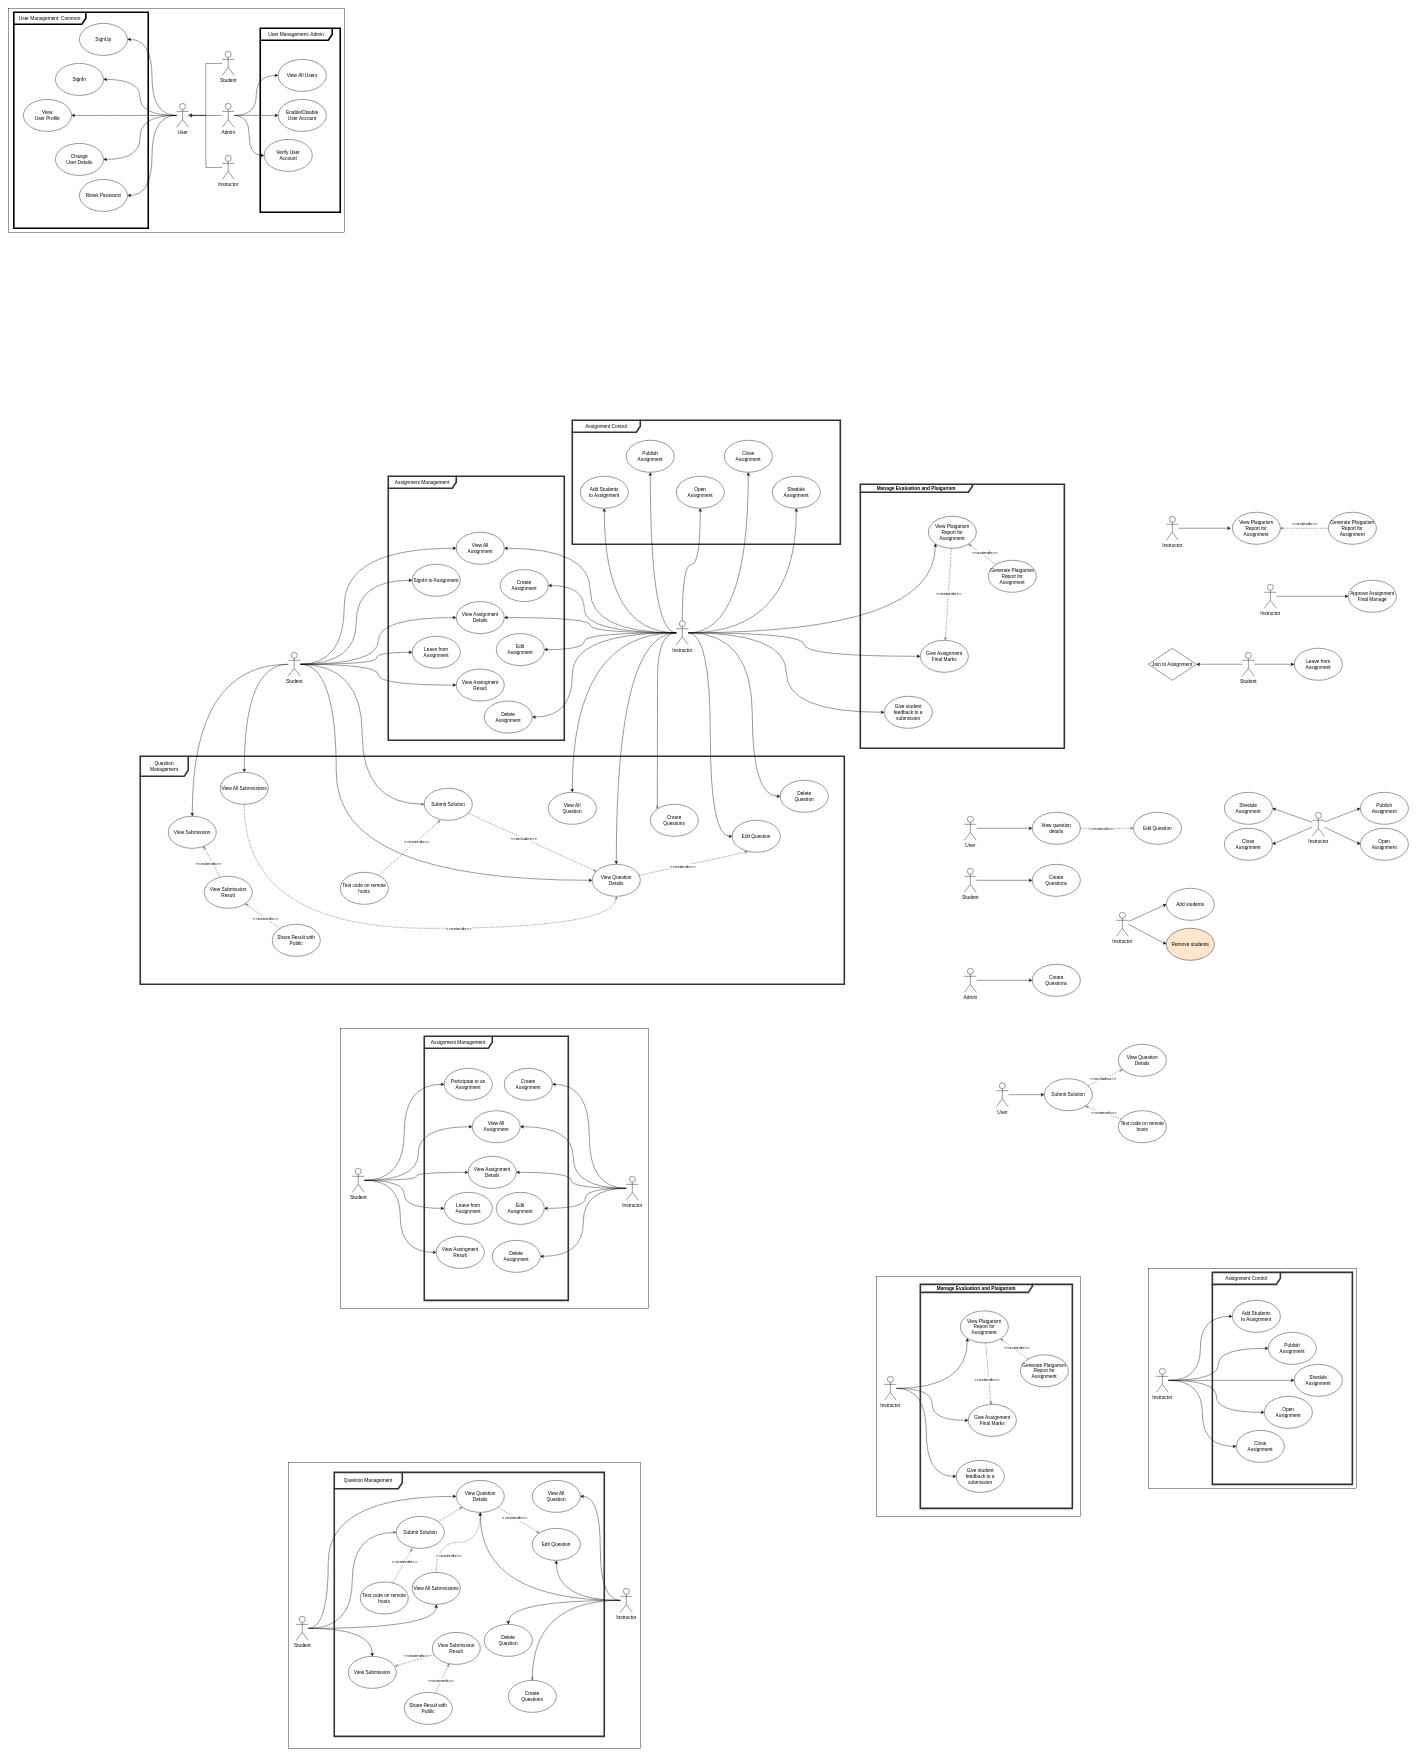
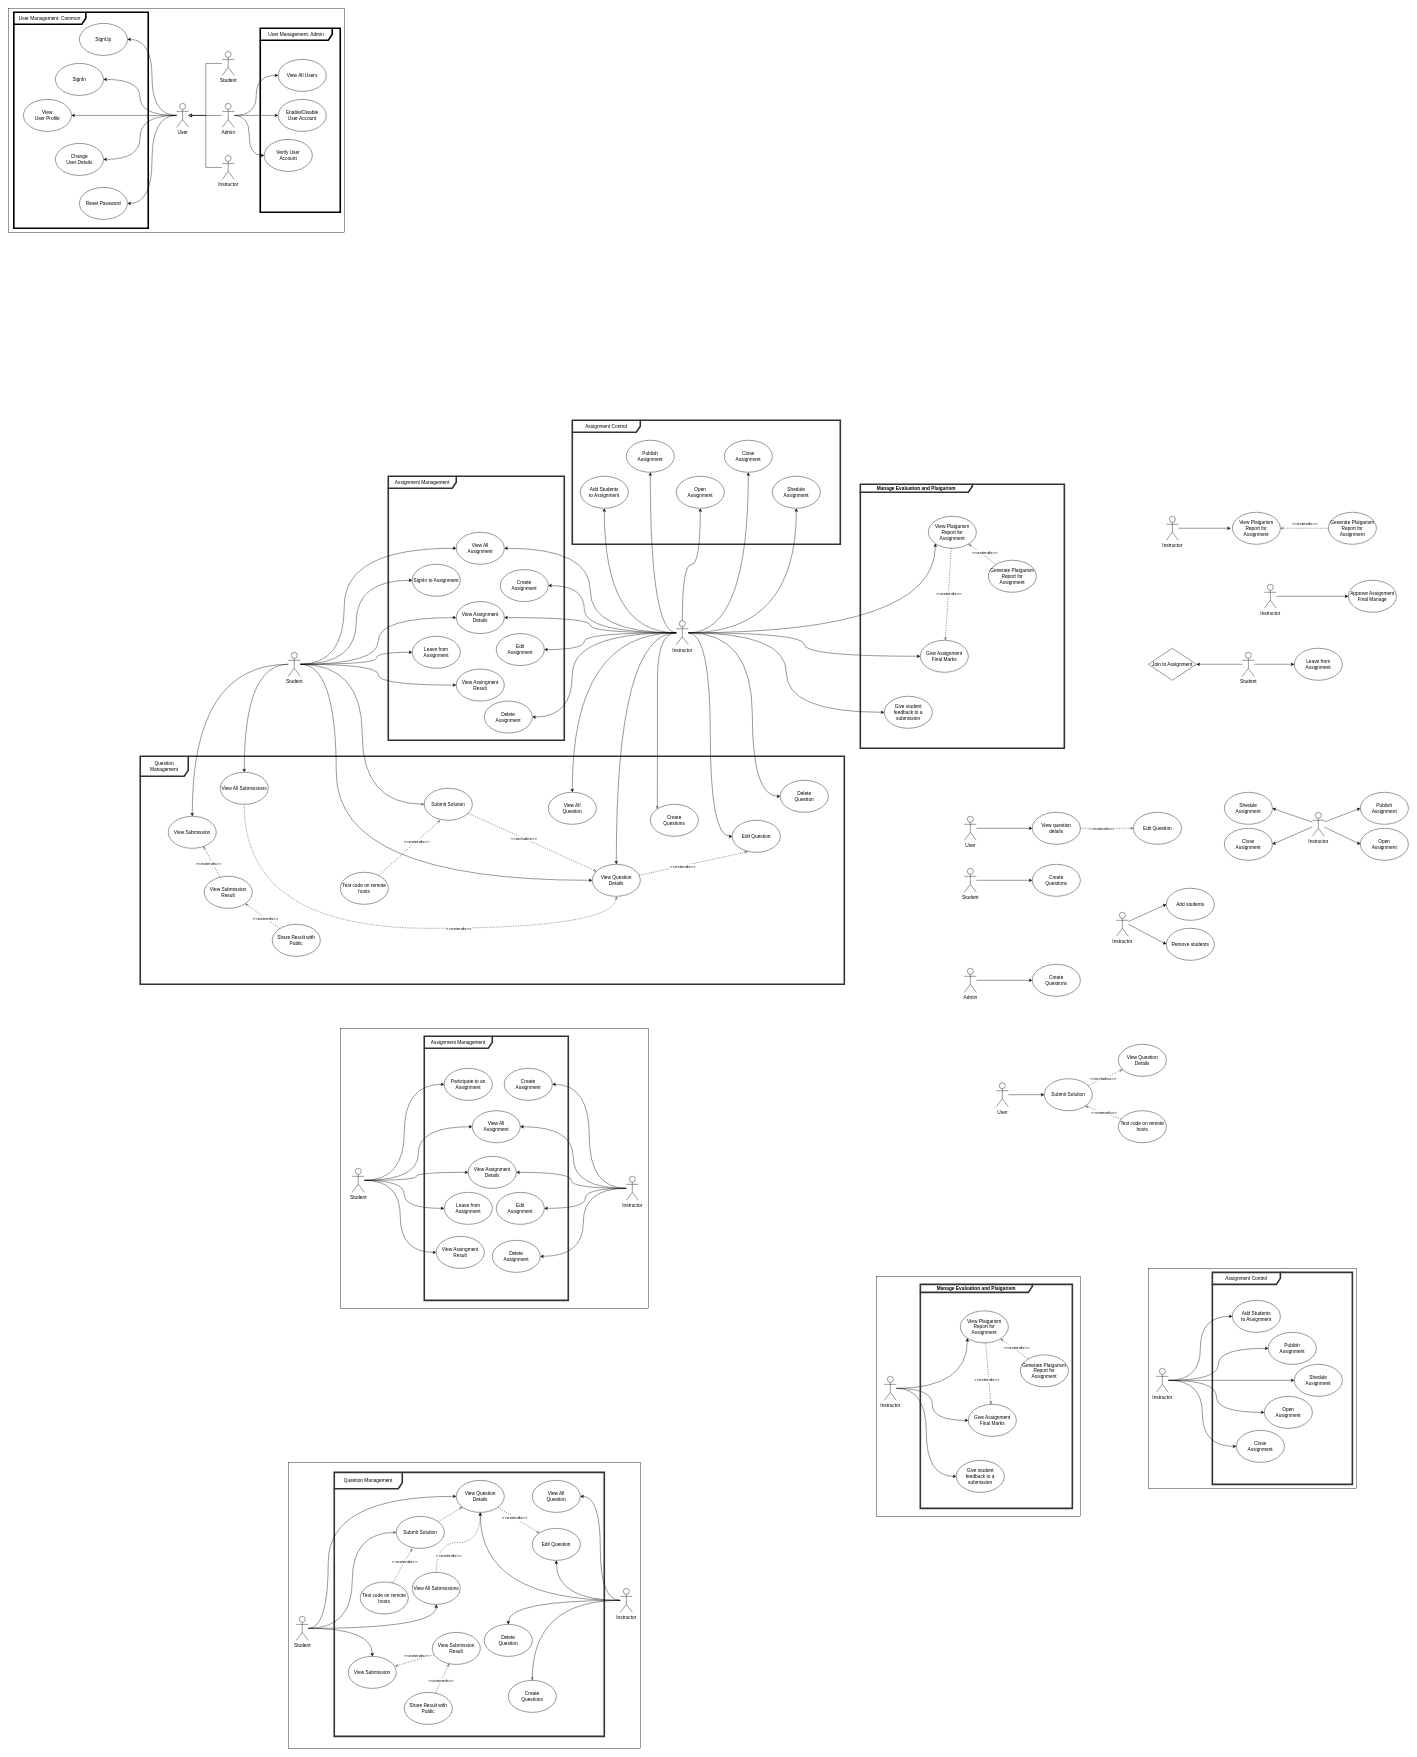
- <mxCell id="219" value="Reset Password" style="ellipse;whiteSpace=wrap;html=1;" parent="1" vertex="1"><mxGeometry x="198" y="448" width="120" height="80" as="geometry" /></mxCell>
+ <mxCell id="219" value="Reset Password" style="ellipse;whiteSpace=wrap;html=1;" parent="1" vertex="1"><mxGeometry x="198" y="468" width="120" height="80" as="geometry" /></mxCell>
- <mxCell id="104" value="Remove students" style="ellipse;whiteSpace=wrap;html=1;fillColor=#ffe6cc;" parent="1" vertex="1"><mxGeometry x="2915" y="2320" width="120" height="80" as="geometry" /></mxCell>
+ <mxCell id="104" value="Remove students" style="ellipse;whiteSpace=wrap;html=1;" parent="1" vertex="1"><mxGeometry x="2915" y="2320" width="120" height="80" as="geometry" /></mxCell>
